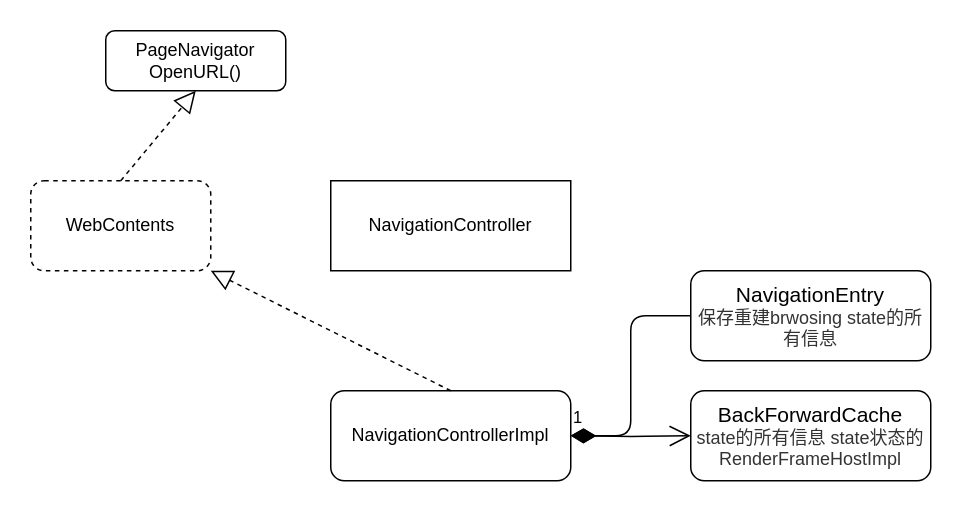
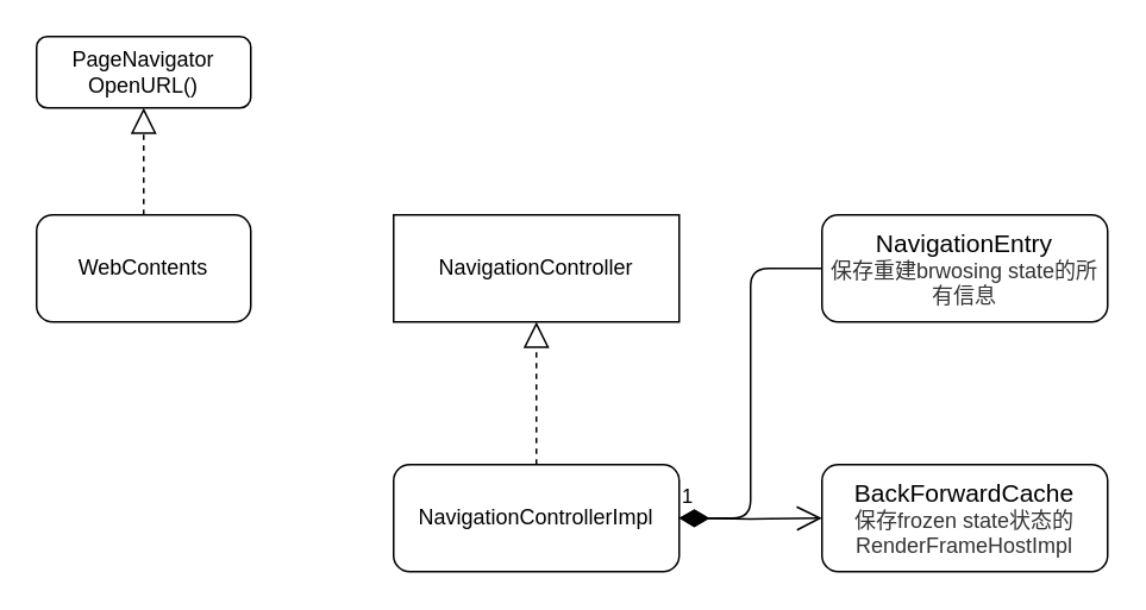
- <mxCell id="2" value="PageNavigator&lt;br&gt;OpenURL()" style="rounded=1;whiteSpace=wrap;html=1;" vertex="1" parent="1"><mxGeometry x="70" y="20" width="120" height="40" as="geometry" /></mxCell>
+ <mxCell id="2" value="PageNavigator&lt;br&gt;OpenURL()" style="rounded=1;whiteSpace=wrap;html=1;" vertex="1" parent="1"><mxGeometry x="20" y="20" width="120" height="40" as="geometry" /></mxCell>
- <mxCell id="3" value="WebContents" style="rounded=1;whiteSpace=wrap;html=1;dashed=1;" vertex="1" parent="1"><mxGeometry x="20" y="120" width="120" height="60" as="geometry" /></mxCell>
+ <mxCell id="3" value="WebContents" style="rounded=1;whiteSpace=wrap;html=1;" vertex="1" parent="1"><mxGeometry x="20" y="120" width="120" height="60" as="geometry" /></mxCell>
- <mxCell id="8" value="&lt;font style=&quot;font-size: 14px&quot;&gt;NavigationEntry&lt;/font&gt;&lt;br&gt;&lt;font color=&quot;#333333&quot;&gt;保存重建brwosing state的所有信息&lt;/font&gt;" style="rounded=1;whiteSpace=wrap;html=1;" vertex="1" parent="1"><mxGeometry x="460" y="180" width="160" height="60" as="geometry" /></mxCell>
+ <mxCell id="8" value="&lt;font style=&quot;font-size: 14px&quot;&gt;NavigationEntry&lt;/font&gt;&lt;br&gt;&lt;font color=&quot;#333333&quot;&gt;保存重建brwosing state的所有信息&lt;/font&gt;" style="rounded=1;whiteSpace=wrap;html=1;" vertex="1" parent="1"><mxGeometry x="460" y="120" width="160" height="60" as="geometry" /></mxCell>
- <mxCell id="9" value="" style="endArrow=block;dashed=1;endFill=0;endSize=12;html=1;exitX=0.5;exitY=0;exitDx=0;exitDy=0;" edge="1" parent="1" source="6" target="3"><mxGeometry width="160" relative="1" as="geometry"><mxPoint x="90" y="130" as="sourcePoint" /><mxPoint x="90" y="70" as="targetPoint" /></mxGeometry></mxCell>
+ <mxCell id="9" value="" style="endArrow=block;dashed=1;endFill=0;endSize=12;html=1;exitX=0.5;exitY=0;exitDx=0;exitDy=0;entryX=0.5;entryY=1;entryDx=0;entryDy=0;" edge="1" parent="1" source="6" target="5"><mxGeometry width="160" relative="1" as="geometry"><mxPoint x="90" y="130" as="sourcePoint" /><mxPoint x="90" y="70" as="targetPoint" /></mxGeometry></mxCell>
- <mxCell id="7" value="&lt;font&gt;&lt;span style=&quot;font-size: 14px&quot;&gt;BackForwardCache&lt;/span&gt;&lt;br&gt;&lt;font style=&quot;font-size: 12px&quot; color=&quot;#333333&quot;&gt;state的所有信息 state状态的RenderFrameHostImpl&lt;/font&gt;&lt;br&gt;&lt;/font&gt;" style="rounded=1;whiteSpace=wrap;html=1;" vertex="1" parent="1"><mxGeometry x="460" y="260" width="160" height="60" as="geometry" /></mxCell>
+ <mxCell id="7" value="&lt;font&gt;&lt;span style=&quot;font-size: 14px&quot;&gt;BackForwardCache&lt;/span&gt;&lt;br&gt;&lt;font style=&quot;font-size: 12px&quot; color=&quot;#333333&quot;&gt;保存frozen state状态的RenderFrameHostImpl&lt;/font&gt;&lt;br&gt;&lt;/font&gt;" style="rounded=1;whiteSpace=wrap;html=1;" vertex="1" parent="1"><mxGeometry x="460" y="260" width="160" height="60" as="geometry" /></mxCell>
